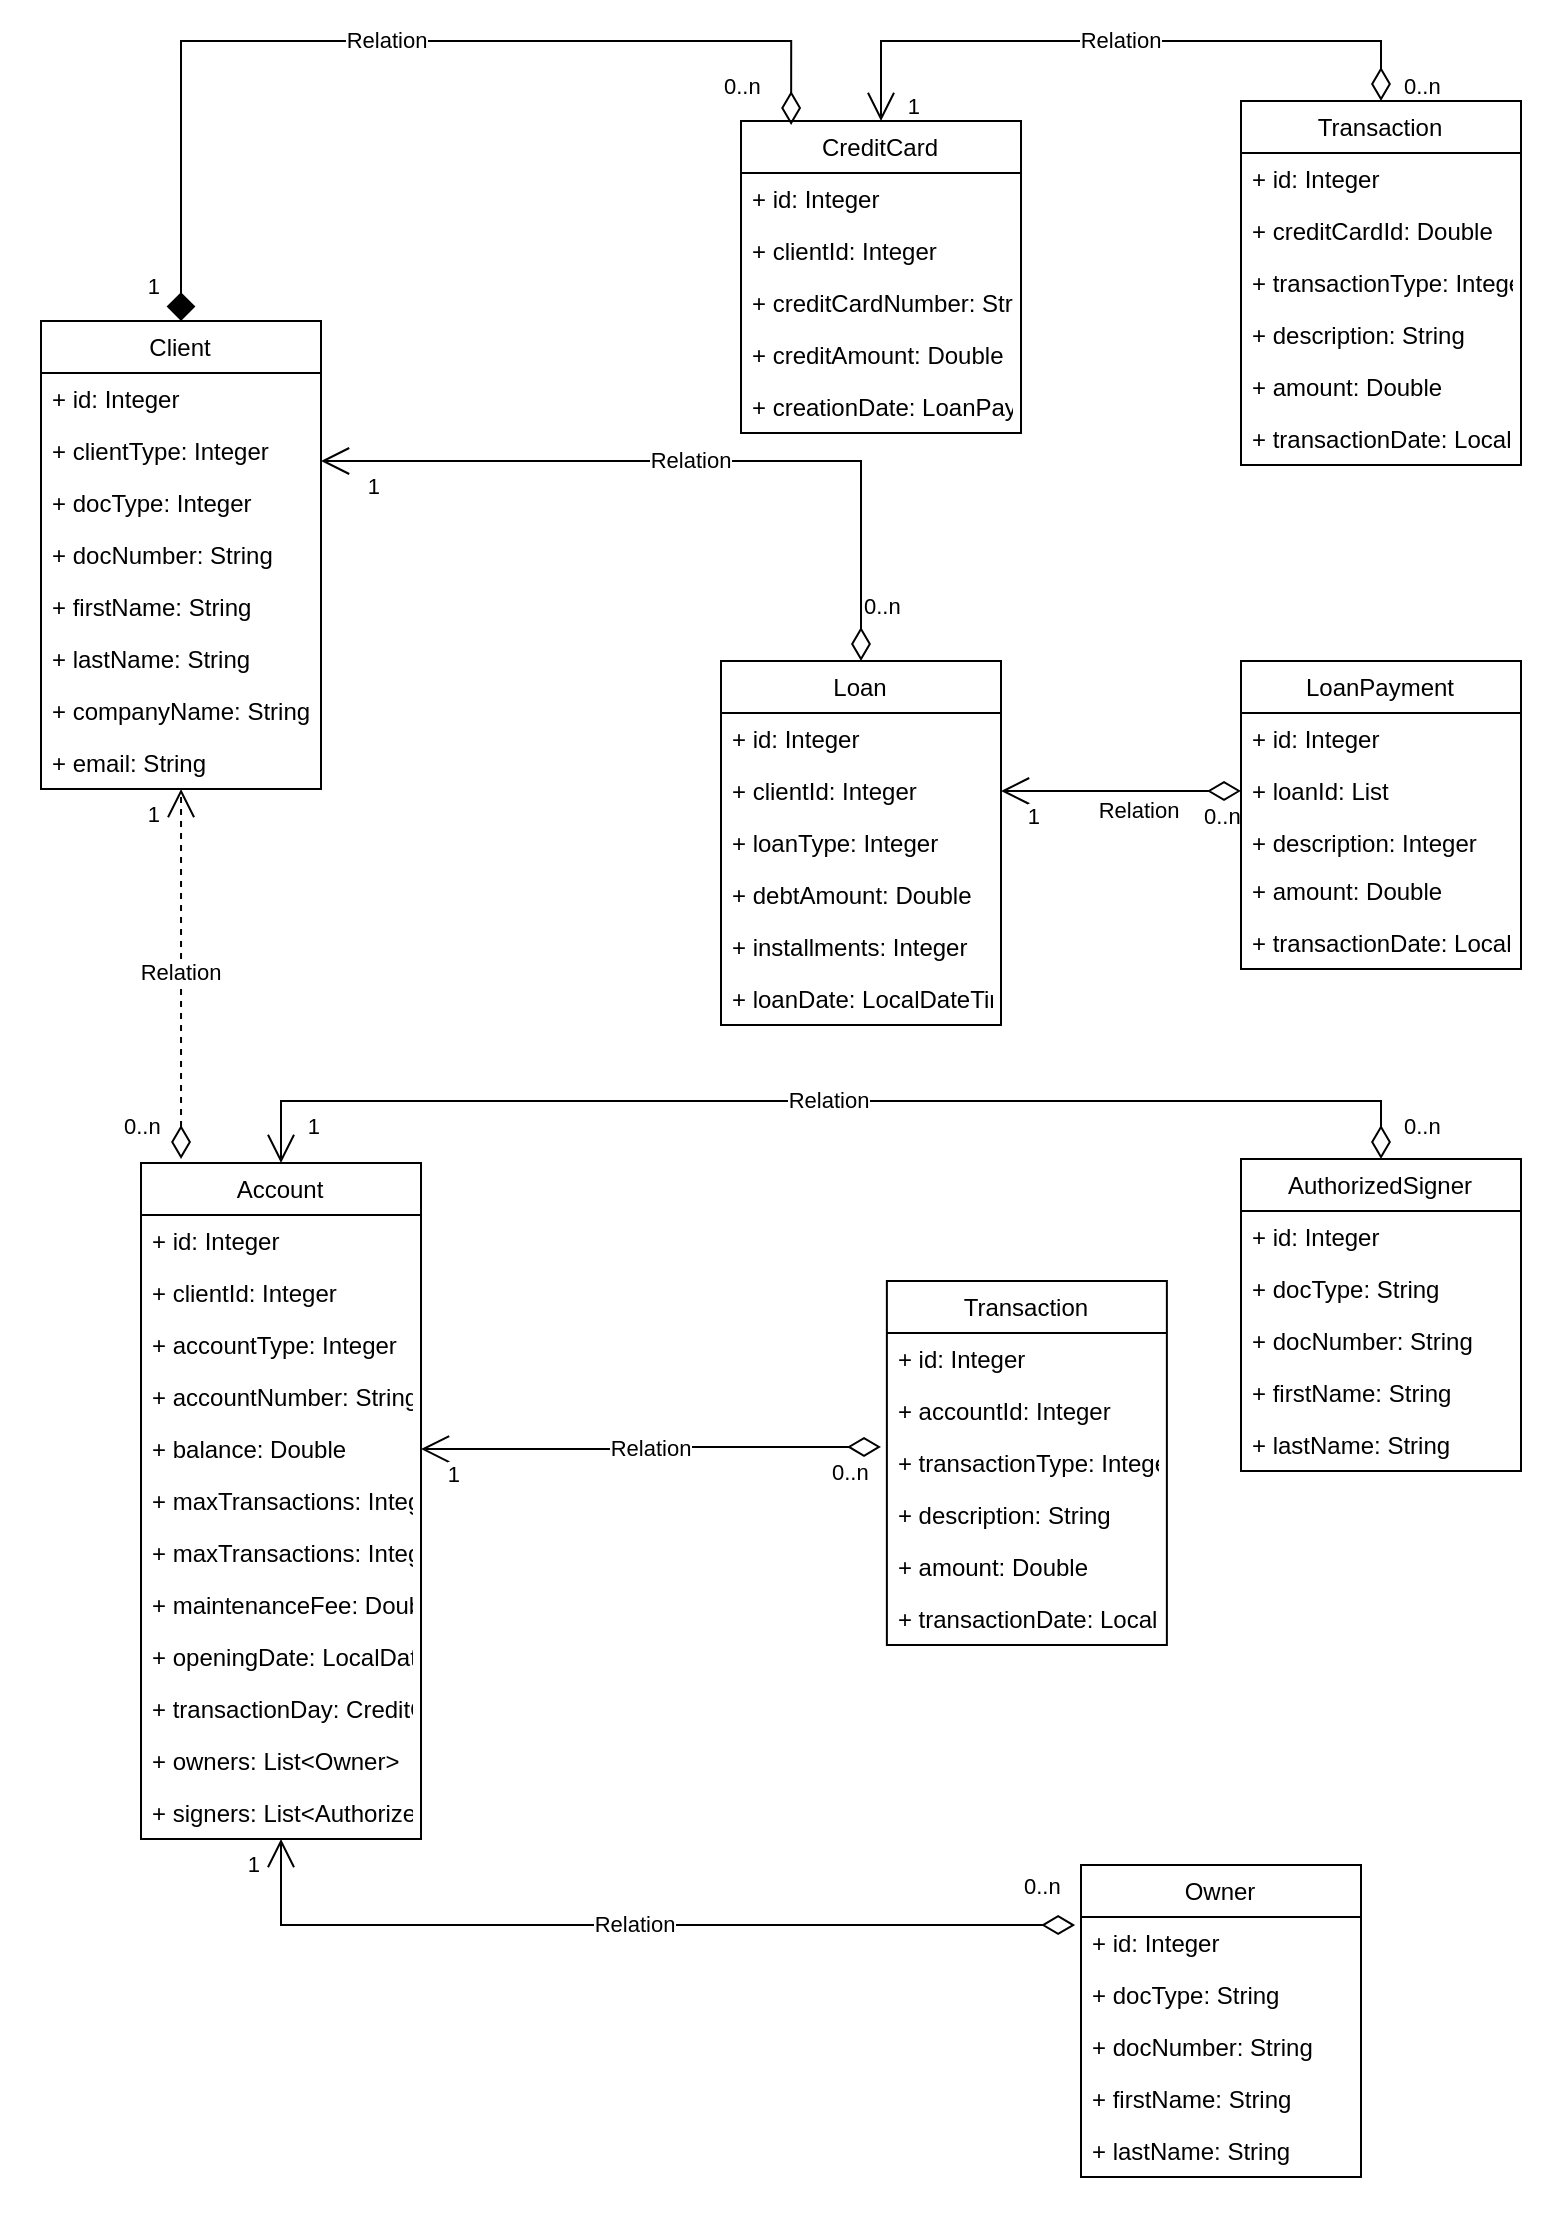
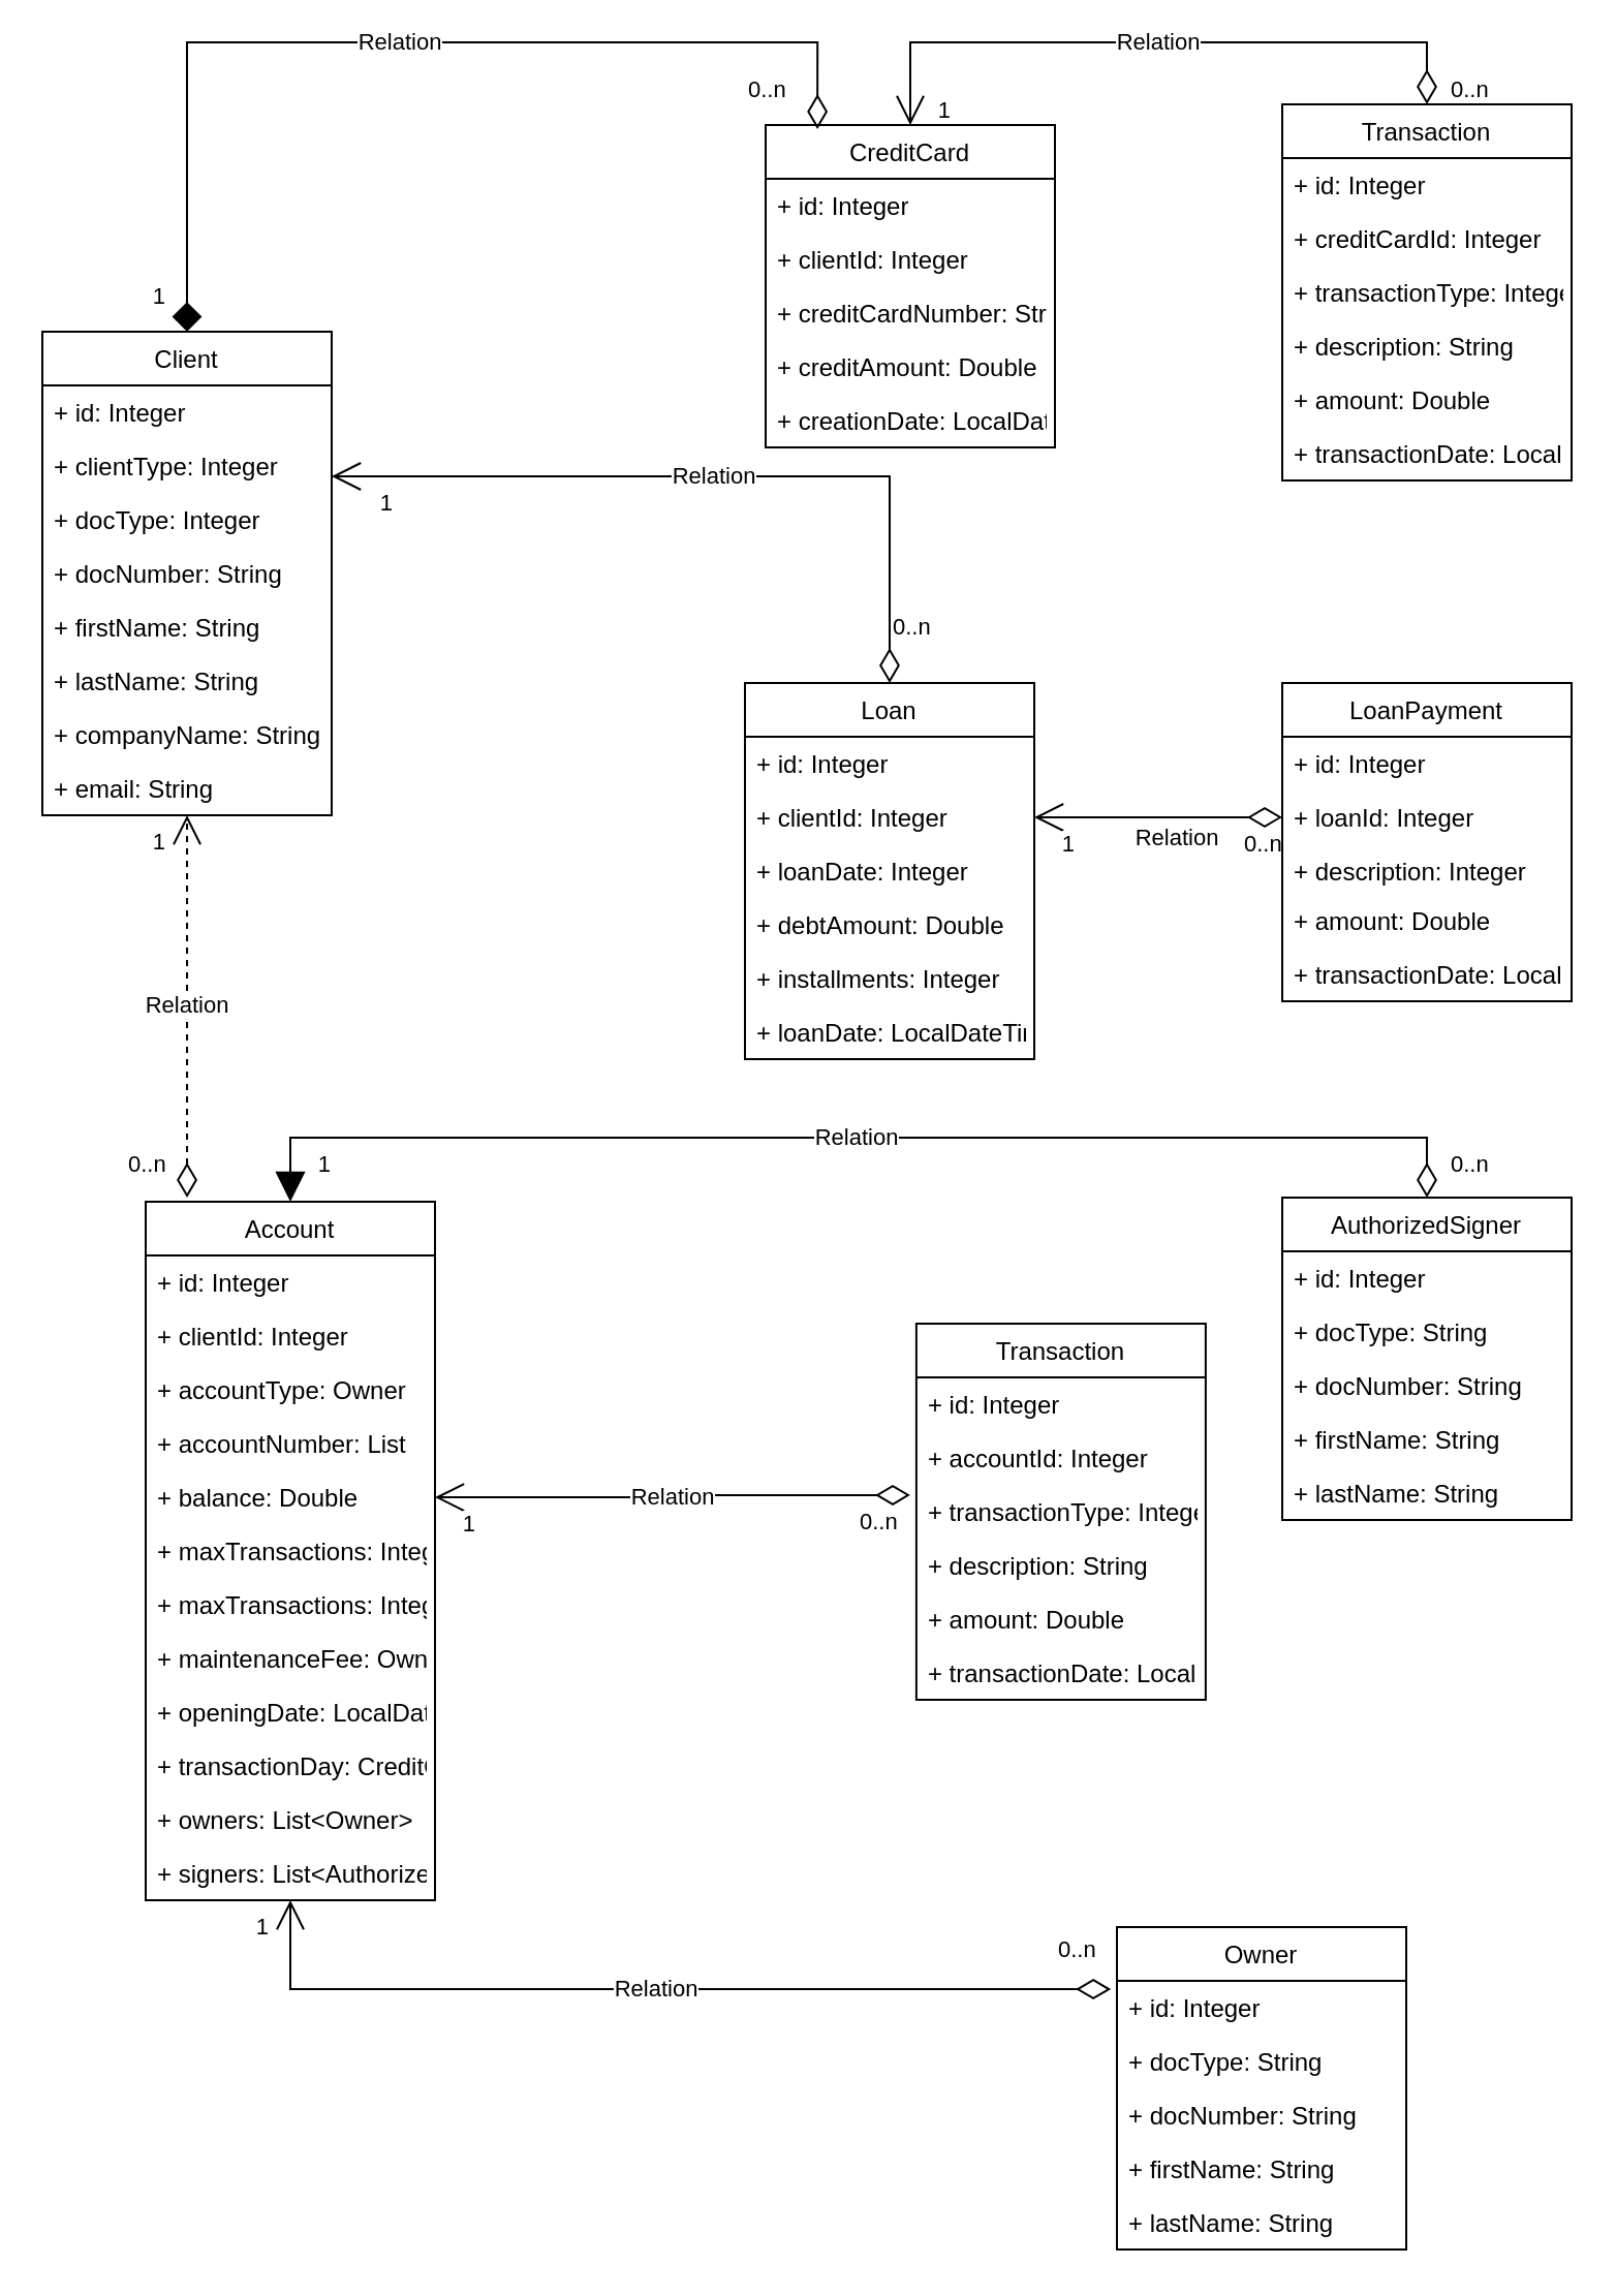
- <mxCell id="32" value="+ creditCardId: Double" style="text;strokeColor=none;fillColor=none;align=left;verticalAlign=top;spacingLeft=4;spacingRight=4;overflow=hidden;rotatable=0;points=[[0,0.5],[1,0.5]];portConstraint=eastwest;" vertex="1" parent="30"><mxGeometry y="52" width="140" height="26" as="geometry" /></mxCell>
+ <mxCell id="32" value="+ creditCardId: Integer" style="text;strokeColor=none;fillColor=none;align=left;verticalAlign=top;spacingLeft=4;spacingRight=4;overflow=hidden;rotatable=0;points=[[0,0.5],[1,0.5]];portConstraint=eastwest;" vertex="1" parent="30"><mxGeometry y="52" width="140" height="26" as="geometry" /></mxCell>
- <mxCell id="16" value="+ creationDate: LoanPayment" style="text;strokeColor=none;fillColor=none;align=left;verticalAlign=top;spacingLeft=4;spacingRight=4;overflow=hidden;rotatable=0;points=[[0,0.5],[1,0.5]];portConstraint=eastwest;" vertex="1" parent="11"><mxGeometry y="130" width="140" height="26" as="geometry" /></mxCell>
+ <mxCell id="16" value="+ creationDate: LocalDateTime" style="text;strokeColor=none;fillColor=none;align=left;verticalAlign=top;spacingLeft=4;spacingRight=4;overflow=hidden;rotatable=0;points=[[0,0.5],[1,0.5]];portConstraint=eastwest;" vertex="1" parent="11"><mxGeometry y="130" width="140" height="26" as="geometry" /></mxCell>
- <mxCell id="26" value="+ loanId: List" style="text;strokeColor=none;fillColor=none;align=left;verticalAlign=top;spacingLeft=4;spacingRight=4;overflow=hidden;rotatable=0;points=[[0,0.5],[1,0.5]];portConstraint=eastwest;" vertex="1" parent="24"><mxGeometry y="52" width="140" height="26" as="geometry" /></mxCell>
+ <mxCell id="26" value="+ loanId: Integer" style="text;strokeColor=none;fillColor=none;align=left;verticalAlign=top;spacingLeft=4;spacingRight=4;overflow=hidden;rotatable=0;points=[[0,0.5],[1,0.5]];portConstraint=eastwest;" vertex="1" parent="24"><mxGeometry y="52" width="140" height="26" as="geometry" /></mxCell>
- <mxCell id="20" value="+ loanType: Integer" style="text;strokeColor=none;fillColor=none;align=left;verticalAlign=top;spacingLeft=4;spacingRight=4;overflow=hidden;rotatable=0;points=[[0,0.5],[1,0.5]];portConstraint=eastwest;" vertex="1" parent="17"><mxGeometry y="78" width="140" height="26" as="geometry" /></mxCell>
+ <mxCell id="20" value="+ loanDate: Integer" style="text;strokeColor=none;fillColor=none;align=left;verticalAlign=top;spacingLeft=4;spacingRight=4;overflow=hidden;rotatable=0;points=[[0,0.5],[1,0.5]];portConstraint=eastwest;" vertex="1" parent="17"><mxGeometry y="78" width="140" height="26" as="geometry" /></mxCell>
- <mxCell id="69" value="Relation" style="endArrow=open;html=1;endSize=12;startArrow=diamondThin;startSize=14;startFill=0;edgeStyle=orthogonalEdgeStyle;rounded=0;entryX=0.5;entryY=0;entryDx=0;entryDy=0;exitX=0.5;exitY=0;exitDx=0;exitDy=0;" edge="1" parent="1" source="50" target="37"><mxGeometry relative="1" as="geometry"><mxPoint x="130" y="540" as="sourcePoint" /><mxPoint x="290" y="540" as="targetPoint" /><Array as="points"><mxPoint x="690" y="550" /><mxPoint x="140" y="550" /></Array></mxGeometry></mxCell>
+ <mxCell id="69" value="Relation" style="endArrow=block;html=1;endSize=12;startArrow=diamondThin;startSize=14;startFill=0;edgeStyle=orthogonalEdgeStyle;rounded=0;entryX=0.5;entryY=0;entryDx=0;entryDy=0;exitX=0.5;exitY=0;exitDx=0;exitDy=0;" edge="1" parent="1" source="50" target="37"><mxGeometry relative="1" as="geometry"><mxPoint x="130" y="540" as="sourcePoint" /><mxPoint x="290" y="540" as="targetPoint" /><Array as="points"><mxPoint x="690" y="550" /><mxPoint x="140" y="550" /></Array></mxGeometry></mxCell>
- <mxCell id="40" value="+ accountType: Integer" style="text;strokeColor=none;fillColor=none;align=left;verticalAlign=top;spacingLeft=4;spacingRight=4;overflow=hidden;rotatable=0;points=[[0,0.5],[1,0.5]];portConstraint=eastwest;" vertex="1" parent="37"><mxGeometry y="78" width="140" height="26" as="geometry" /></mxCell>
+ <mxCell id="40" value="+ accountType: Owner" style="text;strokeColor=none;fillColor=none;align=left;verticalAlign=top;spacingLeft=4;spacingRight=4;overflow=hidden;rotatable=0;points=[[0,0.5],[1,0.5]];portConstraint=eastwest;" vertex="1" parent="37"><mxGeometry y="78" width="140" height="26" as="geometry" /></mxCell>
- <mxCell id="41" value="+ accountNumber: String" style="text;strokeColor=none;fillColor=none;align=left;verticalAlign=top;spacingLeft=4;spacingRight=4;overflow=hidden;rotatable=0;points=[[0,0.5],[1,0.5]];portConstraint=eastwest;" vertex="1" parent="37"><mxGeometry y="104" width="140" height="26" as="geometry" /></mxCell>
+ <mxCell id="41" value="+ accountNumber: List" style="text;strokeColor=none;fillColor=none;align=left;verticalAlign=top;spacingLeft=4;spacingRight=4;overflow=hidden;rotatable=0;points=[[0,0.5],[1,0.5]];portConstraint=eastwest;" vertex="1" parent="37"><mxGeometry y="104" width="140" height="26" as="geometry" /></mxCell>
- <mxCell id="45" value="+ maintenanceFee: Double&#10;" style="text;strokeColor=none;fillColor=none;align=left;verticalAlign=top;spacingLeft=4;spacingRight=4;overflow=hidden;rotatable=0;points=[[0,0.5],[1,0.5]];portConstraint=eastwest;" vertex="1" parent="37"><mxGeometry y="208" width="140" height="26" as="geometry" /></mxCell>
+ <mxCell id="45" value="+ maintenanceFee: Owner&#10;" style="text;strokeColor=none;fillColor=none;align=left;verticalAlign=top;spacingLeft=4;spacingRight=4;overflow=hidden;rotatable=0;points=[[0,0.5],[1,0.5]];portConstraint=eastwest;" vertex="1" parent="37"><mxGeometry y="208" width="140" height="26" as="geometry" /></mxCell>
